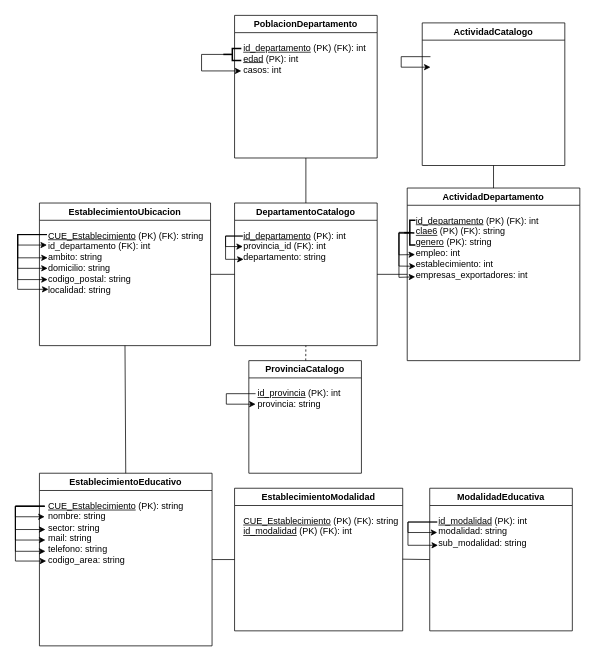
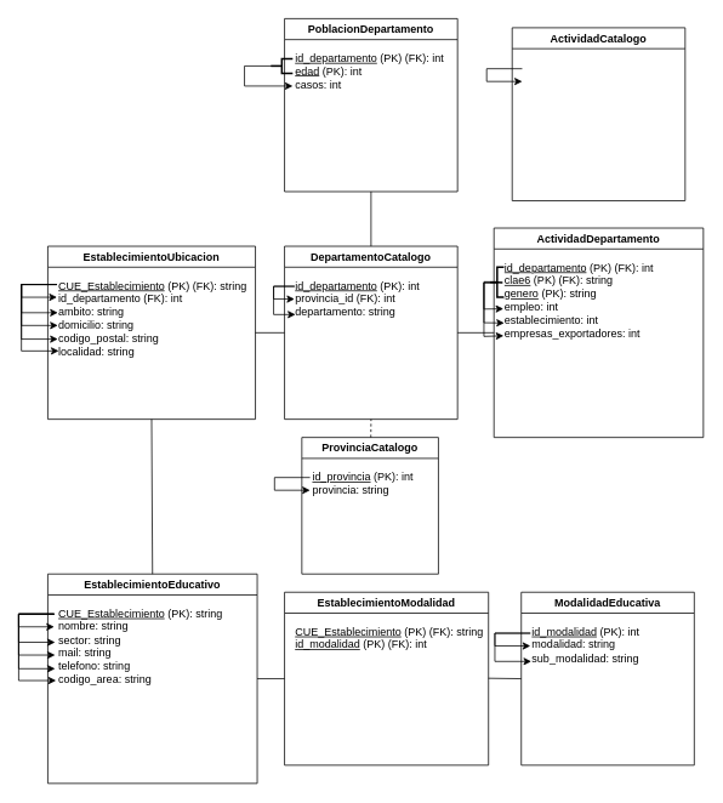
- <mxCell id="21" value="" style="endArrow=none;html=1;rounded=0;entryX=0.5;entryY=1;entryDx=0;entryDy=0;exitX=0.5;exitY=0;exitDx=0;exitDy=0;" parent="1" source="14" target="19" edge="1"><mxGeometry width="50" height="50" relative="1" as="geometry"><mxPoint x="232" y="-80" as="sourcePoint" /><mxPoint x="282" y="-130" as="targetPoint" /></mxGeometry></mxCell>
